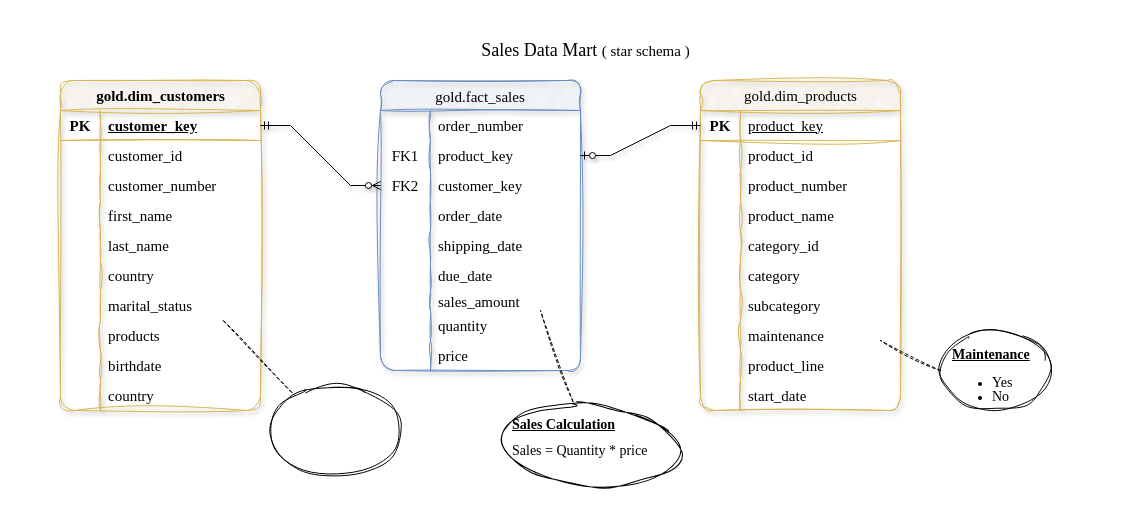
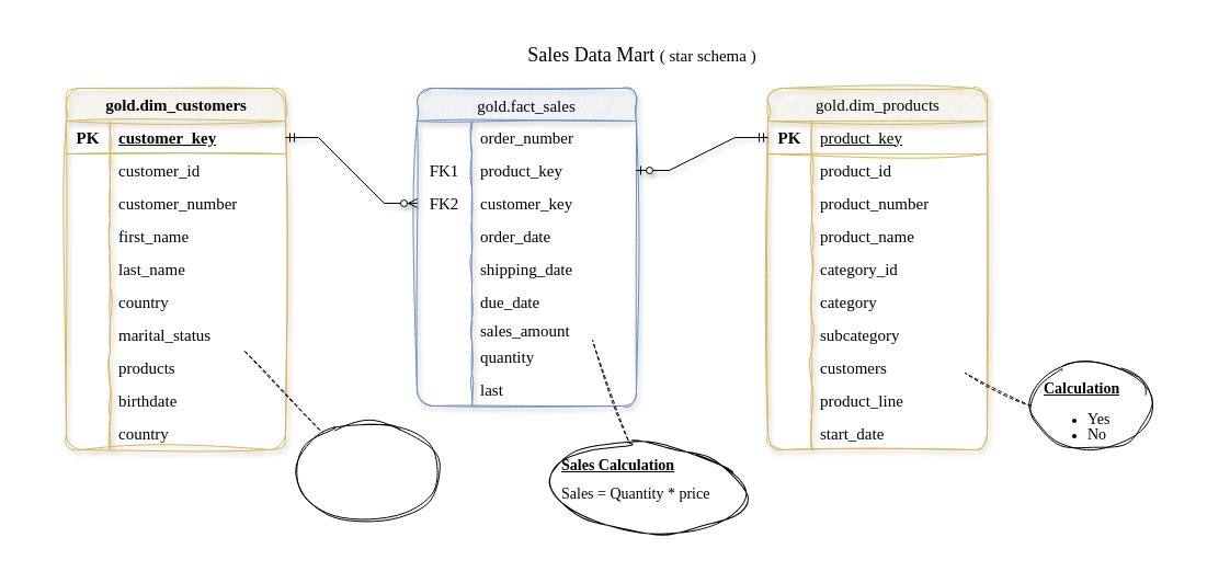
- <mxCell id="87" value="maintenance" style="shape=partialRectangle;connectable=0;fillColor=none;top=0;left=0;bottom=0;right=0;align=left;spacingLeft=6;overflow=hidden;whiteSpace=wrap;html=1;sketch=1;curveFitting=1;jiggle=2;strokeColor=#d6b656;fontFamily=Comic Sans MS;fontSize=15;" vertex="1" parent="85"><mxGeometry x="40" width="160" height="30" as="geometry"><mxRectangle width="160" height="30" as="alternateBounds" /></mxGeometry></mxCell>
+ <mxCell id="87" value="customers" style="shape=partialRectangle;connectable=0;fillColor=none;top=0;left=0;bottom=0;right=0;align=left;spacingLeft=6;overflow=hidden;whiteSpace=wrap;html=1;sketch=1;curveFitting=1;jiggle=2;strokeColor=#d6b656;fontFamily=Comic Sans MS;fontSize=15;" vertex="1" parent="85"><mxGeometry x="40" width="160" height="30" as="geometry"><mxRectangle width="160" height="30" as="alternateBounds" /></mxGeometry></mxCell>
- <mxCell id="62" value="&lt;span&gt;price&lt;/span&gt;" style="shape=partialRectangle;html=1;whiteSpace=wrap;connectable=0;fillColor=none;top=0;left=0;bottom=0;right=0;align=left;spacingLeft=6;overflow=hidden;strokeColor=inherit;fontSize=15;fontFamily=Comic Sans MS;shadow=0;" vertex="1" parent="60"><mxGeometry x="50" width="150" height="30" as="geometry"><mxRectangle width="150" height="30" as="alternateBounds" /></mxGeometry></mxCell>
+ <mxCell id="62" value="&lt;span&gt;last&lt;/span&gt;" style="shape=partialRectangle;html=1;whiteSpace=wrap;connectable=0;fillColor=none;top=0;left=0;bottom=0;right=0;align=left;spacingLeft=6;overflow=hidden;strokeColor=inherit;fontSize=15;fontFamily=Comic Sans MS;shadow=0;" vertex="1" parent="60"><mxGeometry x="50" width="150" height="30" as="geometry"><mxRectangle width="150" height="30" as="alternateBounds" /></mxGeometry></mxCell>
- <mxCell id="99" value="&lt;div style=&quot;line-height: 40%;&quot;&gt;&lt;h1 style=&quot;margin-top: 0px; line-height: 40%;&quot;&gt;&lt;span style=&quot;font-size: 14px;&quot;&gt;&lt;u&gt;Maintenance&lt;/u&gt;&lt;/span&gt;&lt;/h1&gt;&lt;div&gt;&lt;ul&gt;&lt;li&gt;&lt;span style=&quot;font-size: 14px; line-height: 100%;&quot;&gt;Yes&lt;/span&gt;&lt;/li&gt;&lt;li&gt;&lt;span style=&quot;font-size: 14px; line-height: 100%;&quot;&gt;No&lt;/span&gt;&lt;/li&gt;&lt;/ul&gt;&lt;/div&gt;&lt;/div&gt;" style="text;html=1;whiteSpace=wrap;overflow=hidden;rounded=0;fontFamily=Comic Sans MS;" vertex="1" parent="1"><mxGeometry x="950" y="340" width="100" height="70" as="geometry" /></mxCell>
+ <mxCell id="99" value="&lt;div style=&quot;line-height: 40%;&quot;&gt;&lt;h1 style=&quot;margin-top: 0px; line-height: 40%;&quot;&gt;&lt;span style=&quot;font-size: 14px;&quot;&gt;&lt;u&gt;Calculation&lt;/u&gt;&lt;/span&gt;&lt;/h1&gt;&lt;div&gt;&lt;ul&gt;&lt;li&gt;&lt;span style=&quot;font-size: 14px; line-height: 100%;&quot;&gt;Yes&lt;/span&gt;&lt;/li&gt;&lt;li&gt;&lt;span style=&quot;font-size: 14px; line-height: 100%;&quot;&gt;No&lt;/span&gt;&lt;/li&gt;&lt;/ul&gt;&lt;/div&gt;&lt;/div&gt;" style="text;html=1;whiteSpace=wrap;overflow=hidden;rounded=0;fontFamily=Comic Sans MS;" vertex="1" parent="1"><mxGeometry x="950" y="340" width="100" height="70" as="geometry" /></mxCell>
